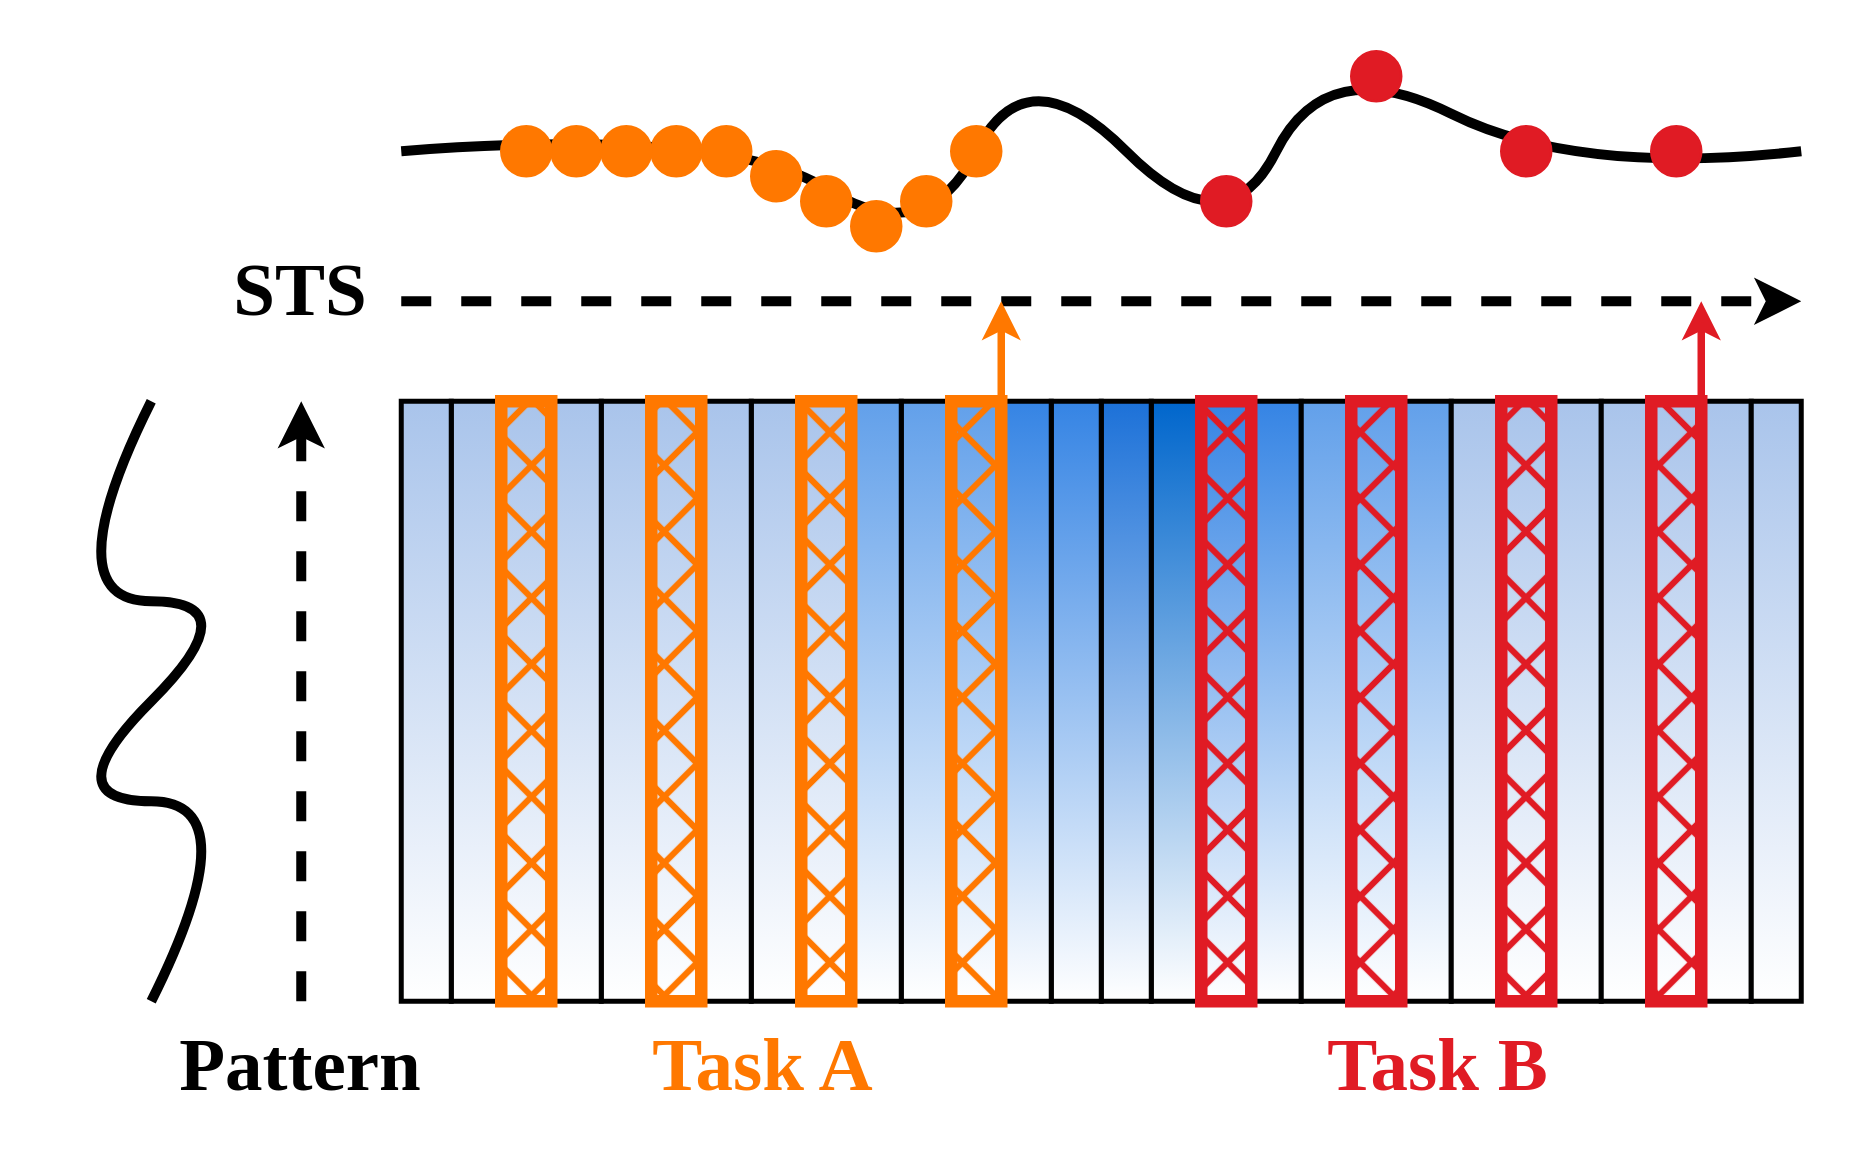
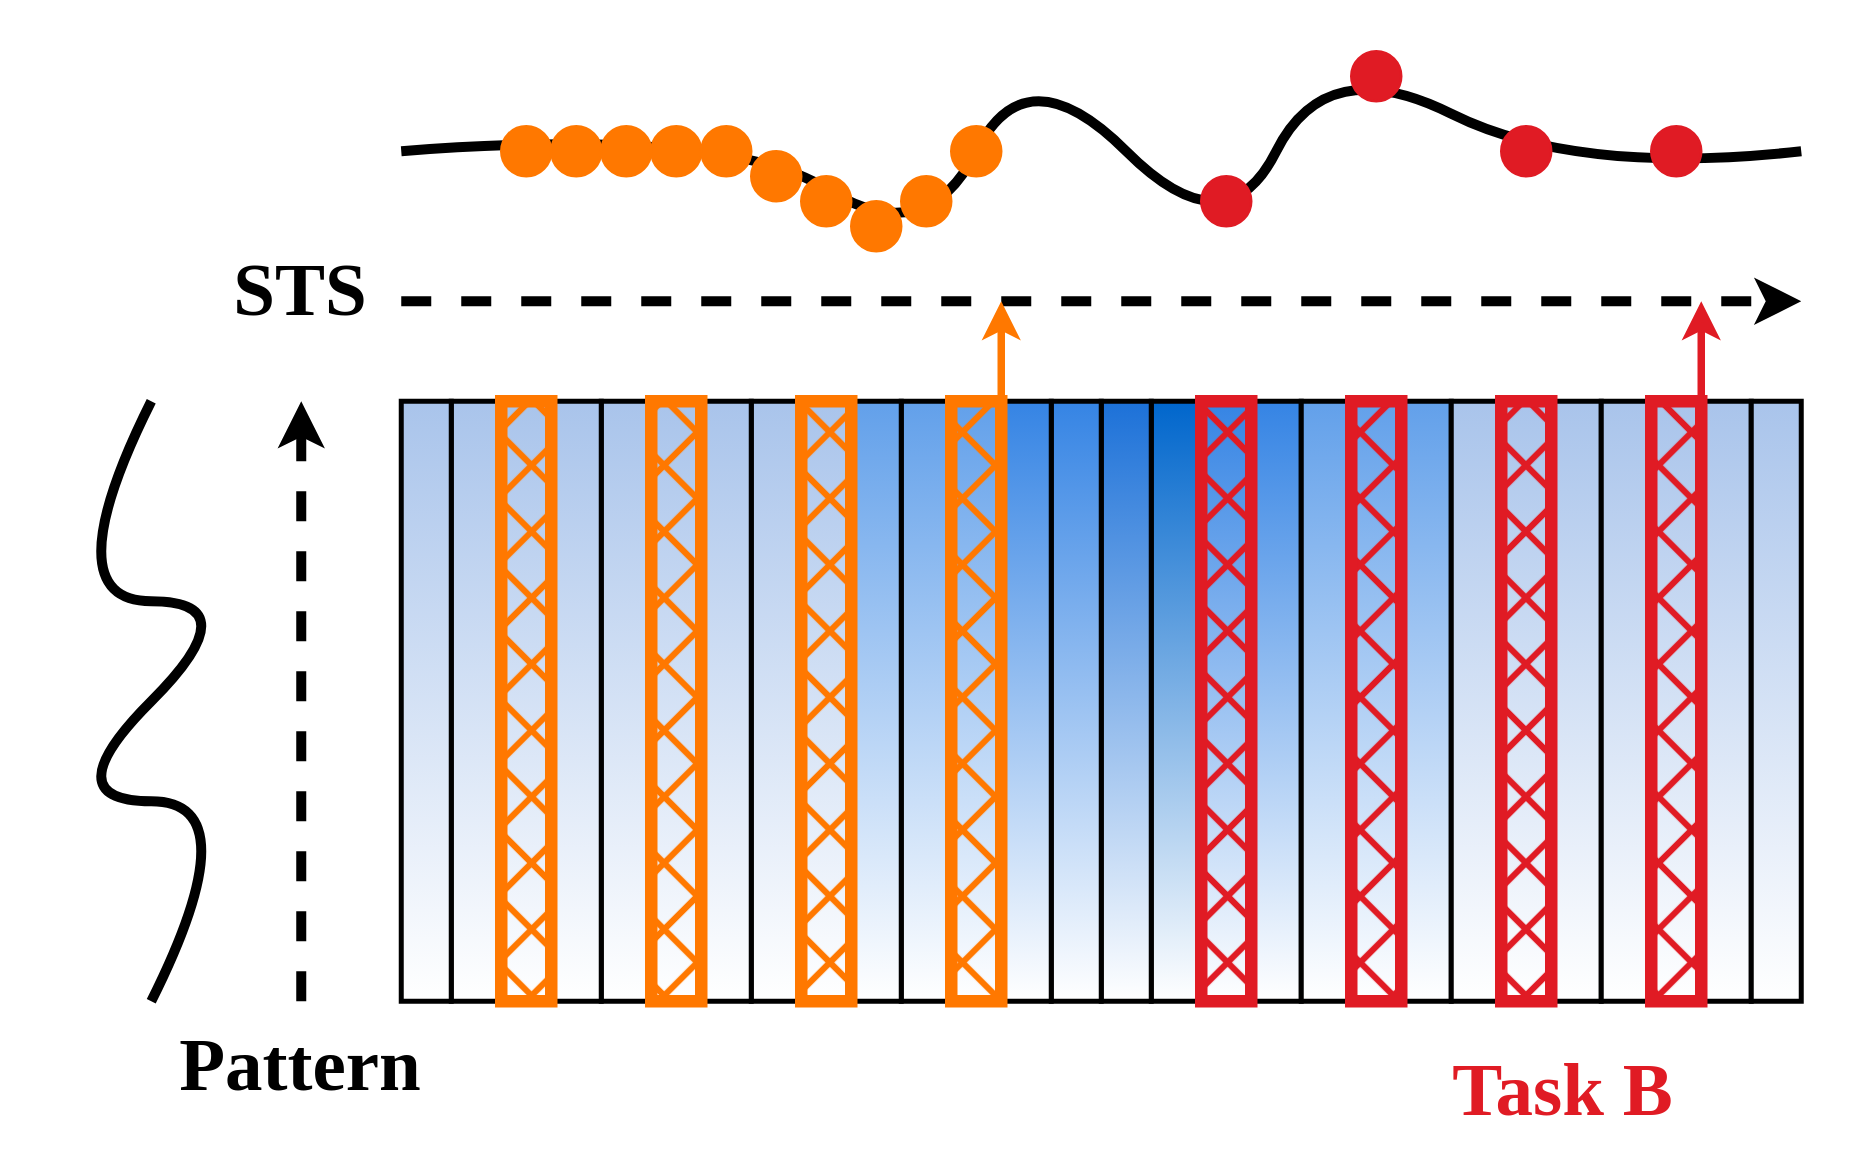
- <mxCell id="61" value="&lt;font style=&quot;&quot;&gt;&lt;font style=&quot;font-size: 30px;&quot; face=&quot;Times New Roman&quot;&gt;&lt;b&gt;Task A&lt;/b&gt;&lt;/font&gt;&lt;br&gt;&lt;/font&gt;" style="text;html=1;strokeColor=none;fillColor=none;align=center;verticalAlign=middle;whiteSpace=wrap;rounded=0;fontColor=#ff7800;labelBorderColor=none;labelBackgroundColor=none;" vertex="1" parent="1"><mxGeometry x="250" y="410" width="110" height="30" as="geometry" /></mxCell>
- <mxCell id="62" value="&lt;font style=&quot;&quot;&gt;&lt;font style=&quot;font-size: 30px;&quot; face=&quot;Times New Roman&quot;&gt;&lt;b&gt;Task B&lt;/b&gt;&lt;/font&gt;&lt;br&gt;&lt;/font&gt;" style="text;html=1;strokeColor=none;fillColor=none;align=center;verticalAlign=middle;whiteSpace=wrap;rounded=0;fontColor=#e01b24;labelBorderColor=none;labelBackgroundColor=none;" vertex="1" parent="1"><mxGeometry x="520" y="410" width="110" height="30" as="geometry" /></mxCell>
+ <mxCell id="62" value="&lt;font style=&quot;&quot;&gt;&lt;font style=&quot;font-size: 30px;&quot; face=&quot;Times New Roman&quot;&gt;&lt;b&gt;Task B&lt;/b&gt;&lt;/font&gt;&lt;br&gt;&lt;/font&gt;" style="text;html=1;strokeColor=none;fillColor=none;align=center;verticalAlign=middle;whiteSpace=wrap;rounded=0;fontColor=#e01b24;labelBorderColor=none;labelBackgroundColor=none;" vertex="1" parent="1"><mxGeometry x="570" y="420" width="110" height="30" as="geometry" /></mxCell>
